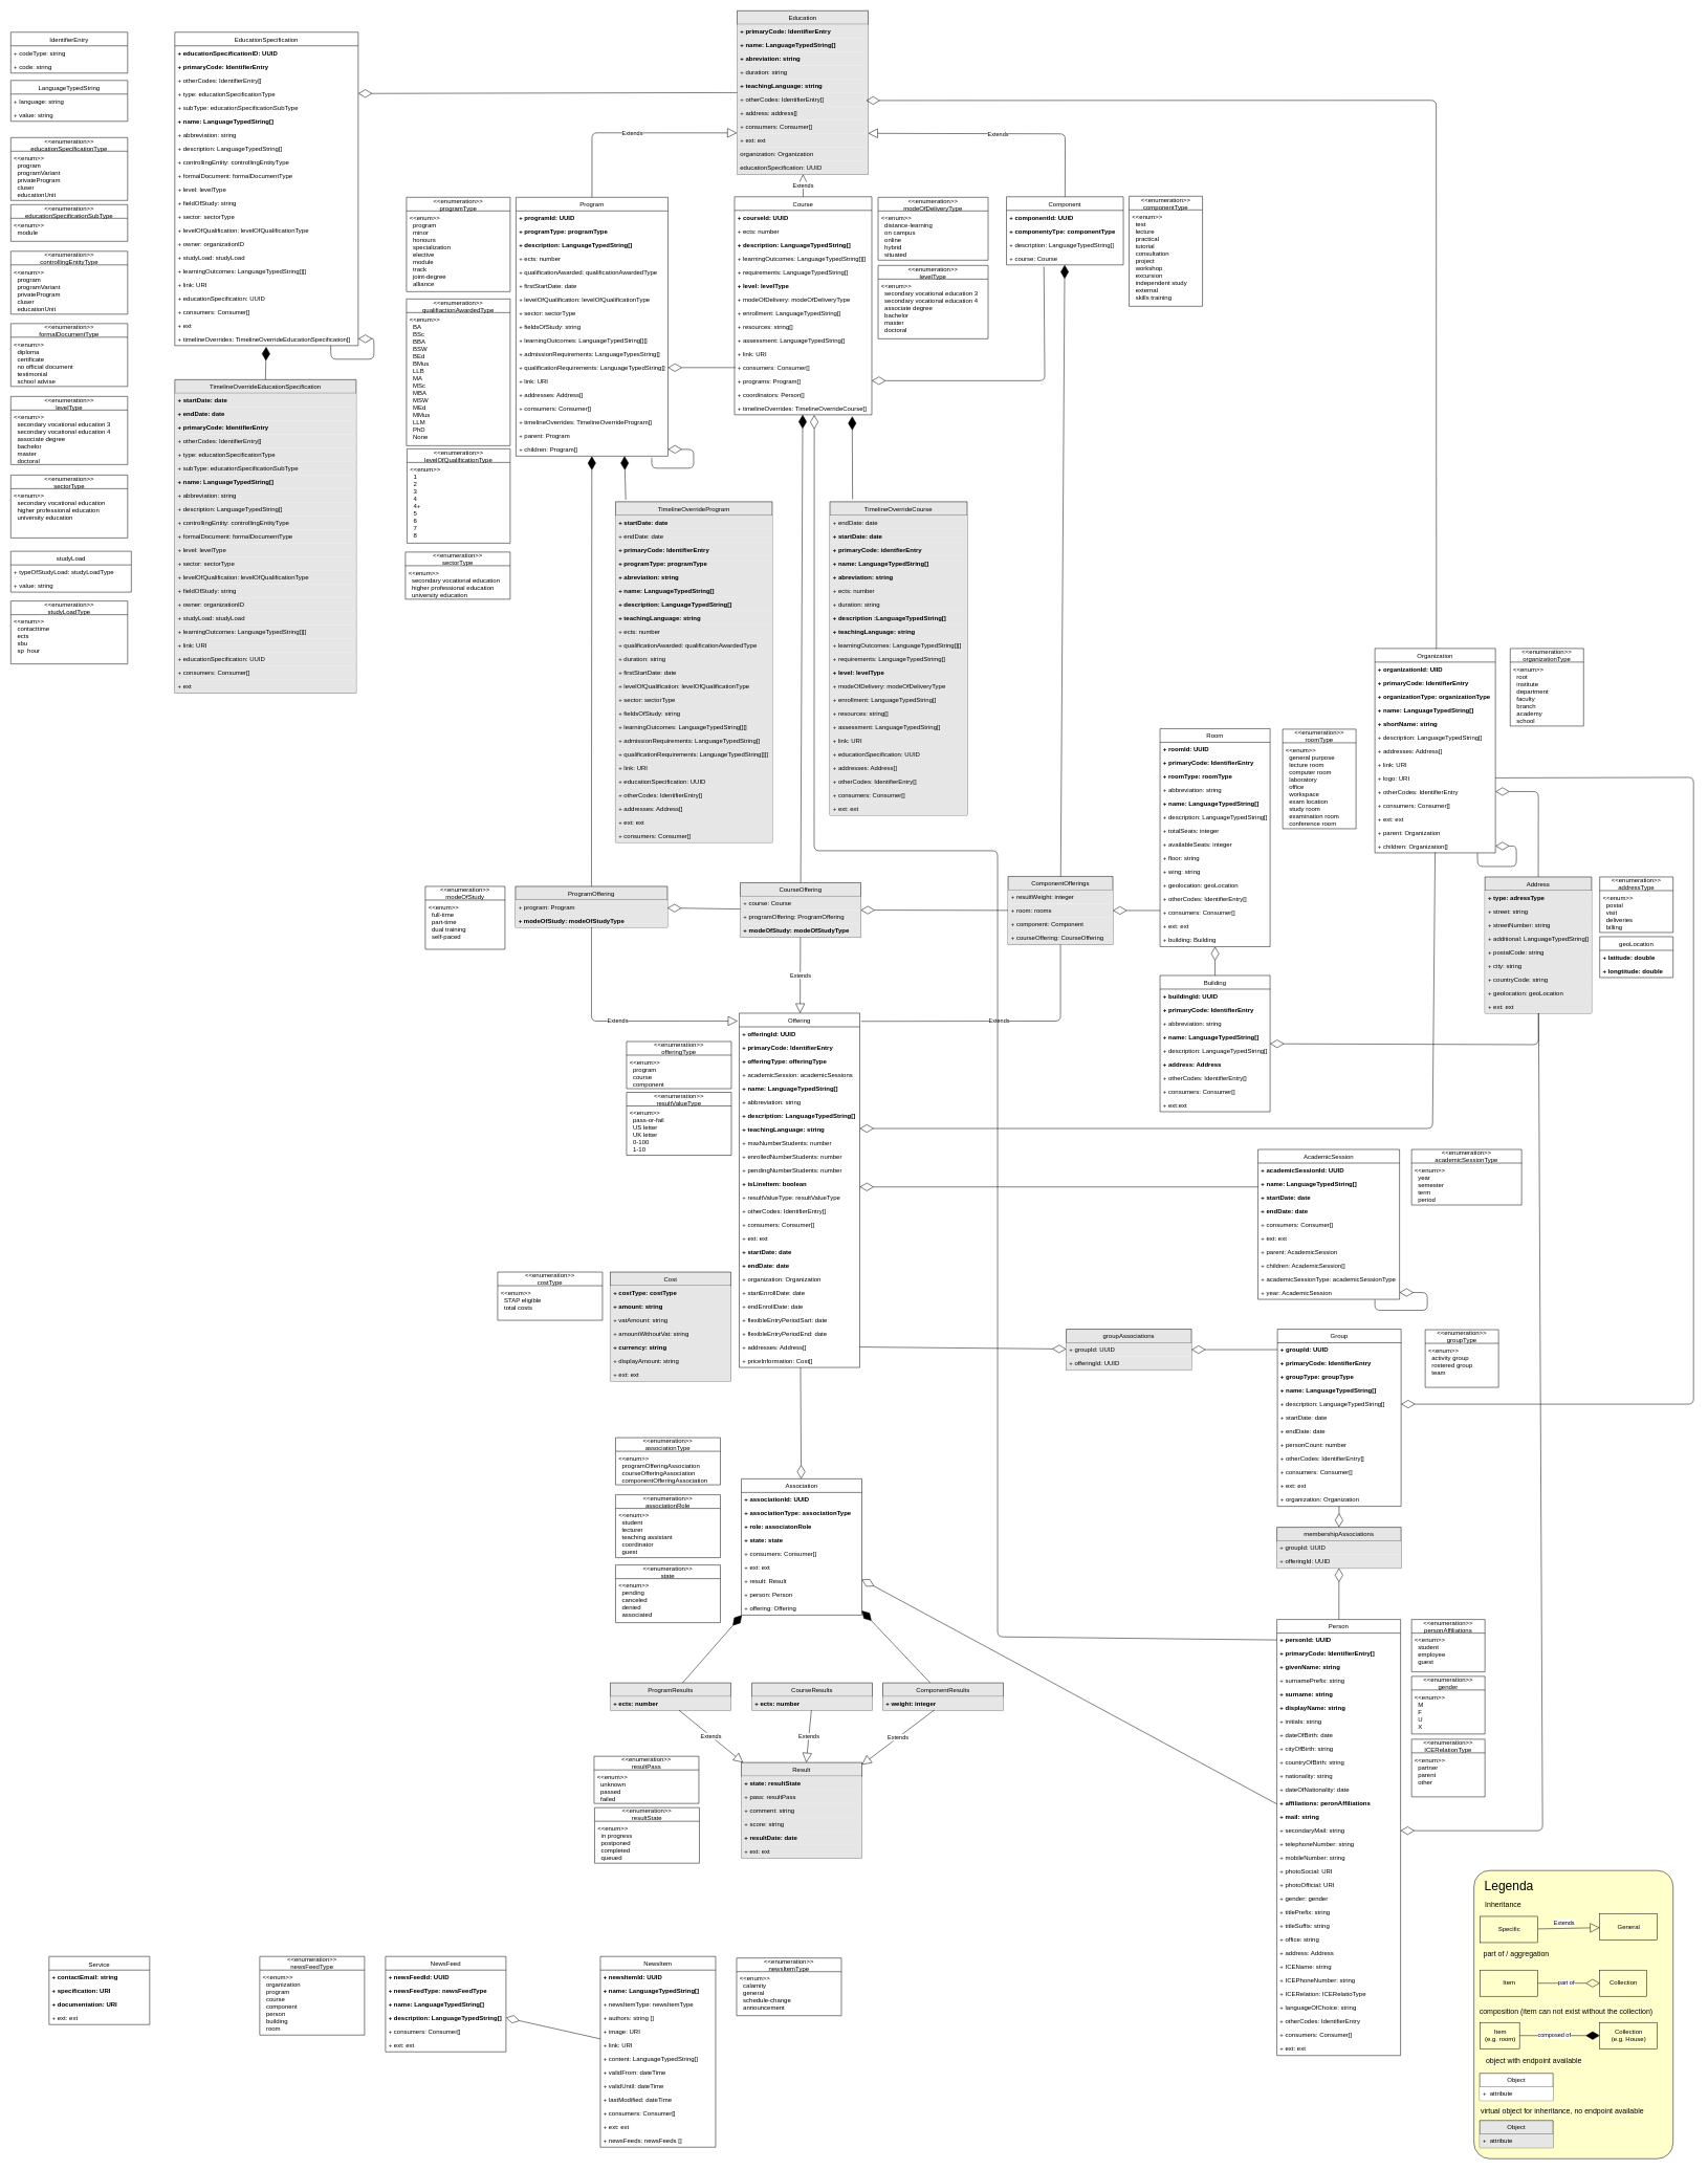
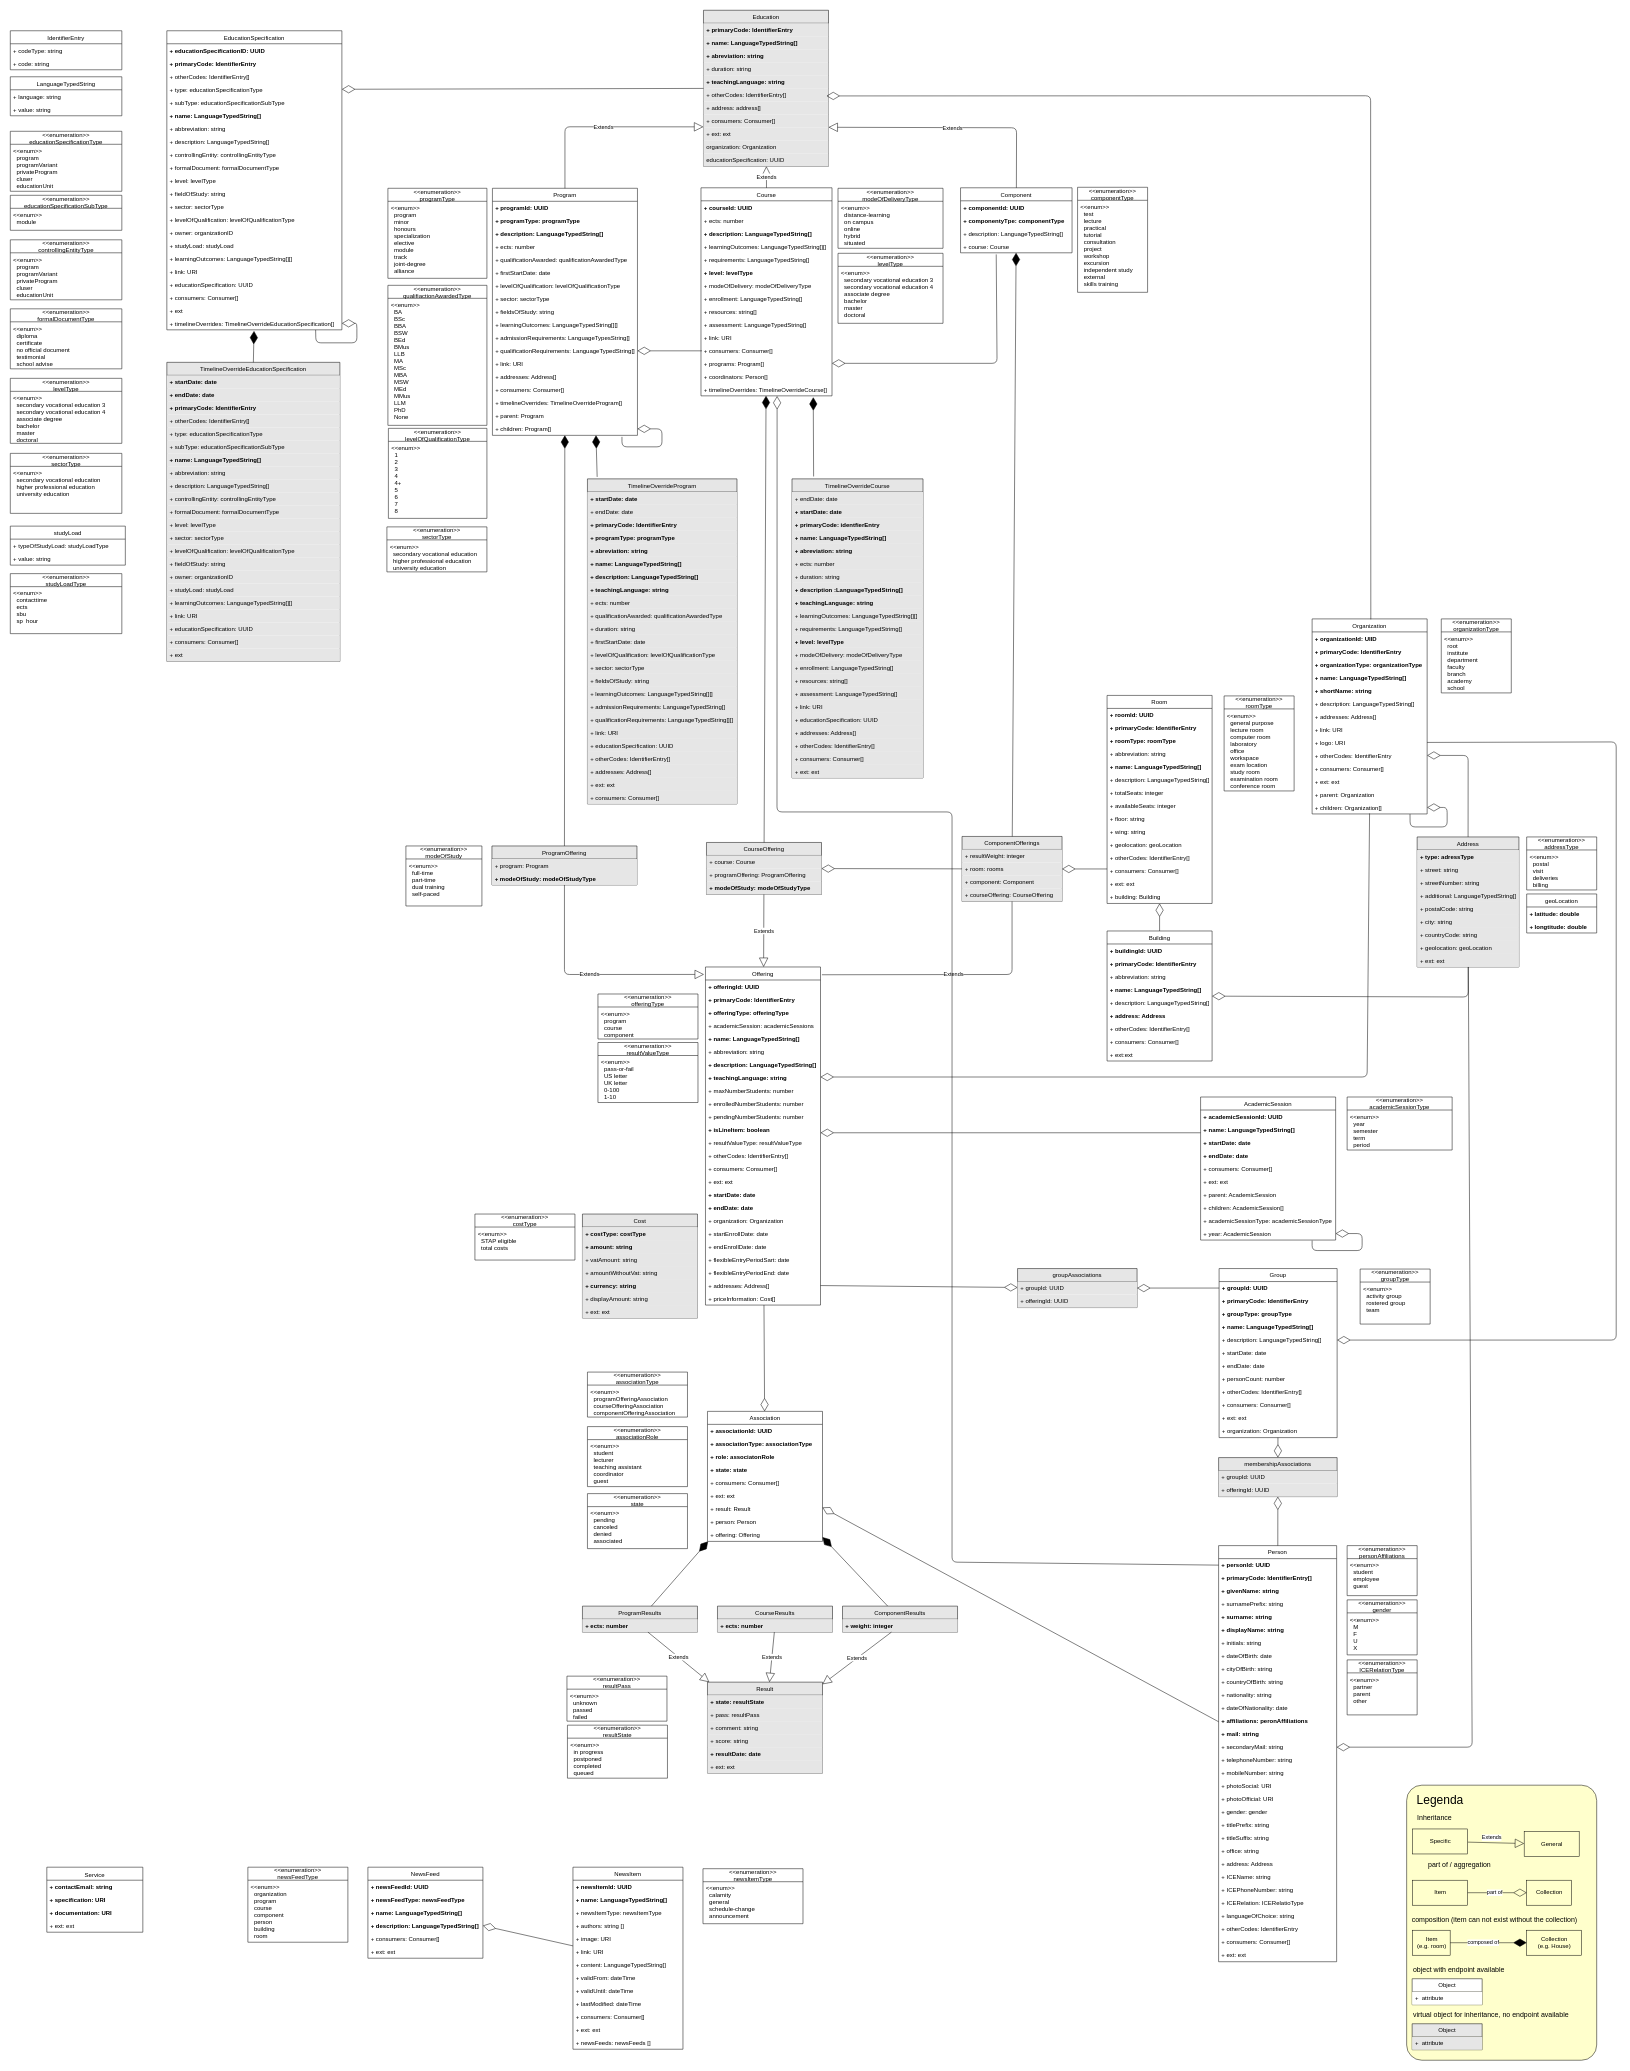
- <mxCell id="199" value="" style="endArrow=diamondThin;endFill=0;endSize=24;html=1;fillColor=#E6E6E6;" parent="1" source="30" target="80" edge="1"><mxGeometry width="160" relative="1" as="geometry"><mxPoint x="1450" y="1570" as="sourcePoint" /><mxPoint x="1233" y="1750" as="targetPoint" /></mxGeometry></mxCell>
- <mxCell id="286" value="General" style="html=1;fillColor=#FFFFCC;" parent="1" vertex="1"><mxGeometry x="3052" y="3651.996" width="110" height="50" as="geometry" /></mxCell>
+ <mxCell id="286" value="General" style="html=1;fillColor=#FFFFCC;" parent="1" vertex="1"><mxGeometry x="3047" y="3661.996" width="110" height="50" as="geometry" /></mxCell>
- <mxCell id="291" value="&lt;font style=&quot;font-size: 14px&quot;&gt;part of / aggregation&lt;/font&gt;" style="text;html=1;strokeColor=none;fillColor=none;align=center;verticalAlign=middle;whiteSpace=wrap;rounded=0;" parent="1" vertex="1"><mxGeometry x="2812" y="3719" width="162" height="20" as="geometry" /></mxCell>
+ <mxCell id="291" value="&lt;font style=&quot;font-size: 14px&quot;&gt;part of / aggregation&lt;/font&gt;" style="text;html=1;strokeColor=none;fillColor=none;align=center;verticalAlign=middle;whiteSpace=wrap;rounded=0;" parent="1" vertex="1"><mxGeometry x="2837" y="3719" width="162" height="20" as="geometry" /></mxCell>
- <mxCell id="323" value="&lt;font style=&quot;font-size: 14px&quot;&gt;object with endpoint available&lt;/font&gt;" style="text;html=1;strokeColor=none;fillColor=none;align=left;verticalAlign=middle;whiteSpace=wrap;rounded=0;" parent="1" vertex="1"><mxGeometry x="2833" y="3923" width="338" height="20" as="geometry" /></mxCell>
+ <mxCell id="323" value="&lt;font style=&quot;font-size: 14px&quot;&gt;object with endpoint available&lt;/font&gt;" style="text;html=1;strokeColor=none;fillColor=none;align=left;verticalAlign=middle;whiteSpace=wrap;rounded=0;" parent="1" vertex="1"><mxGeometry x="2823" y="3928" width="338" height="20" as="geometry" /></mxCell>
